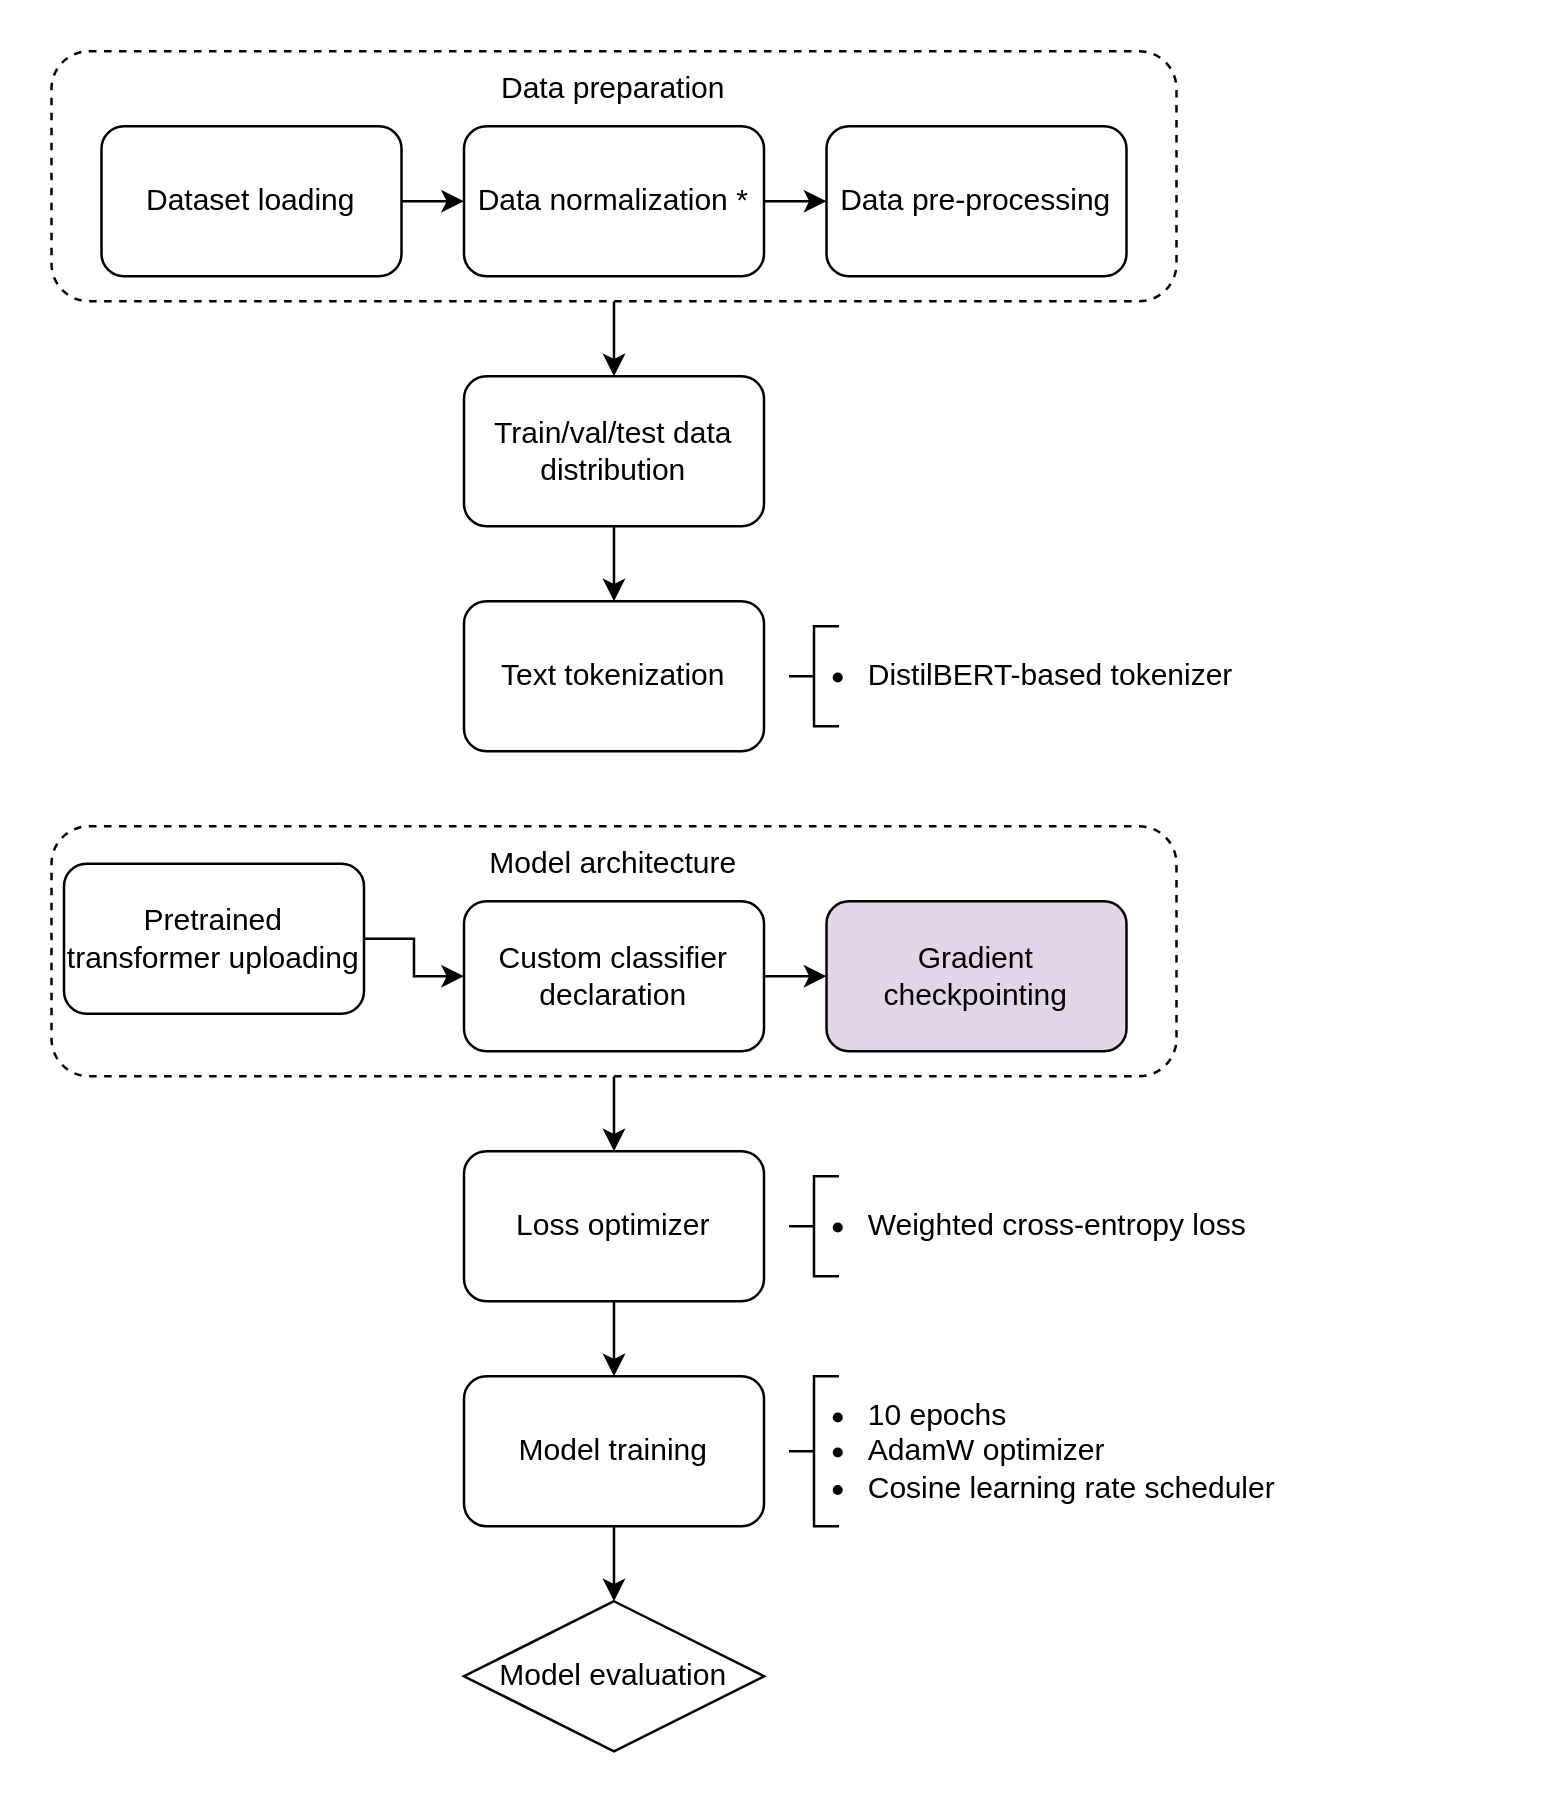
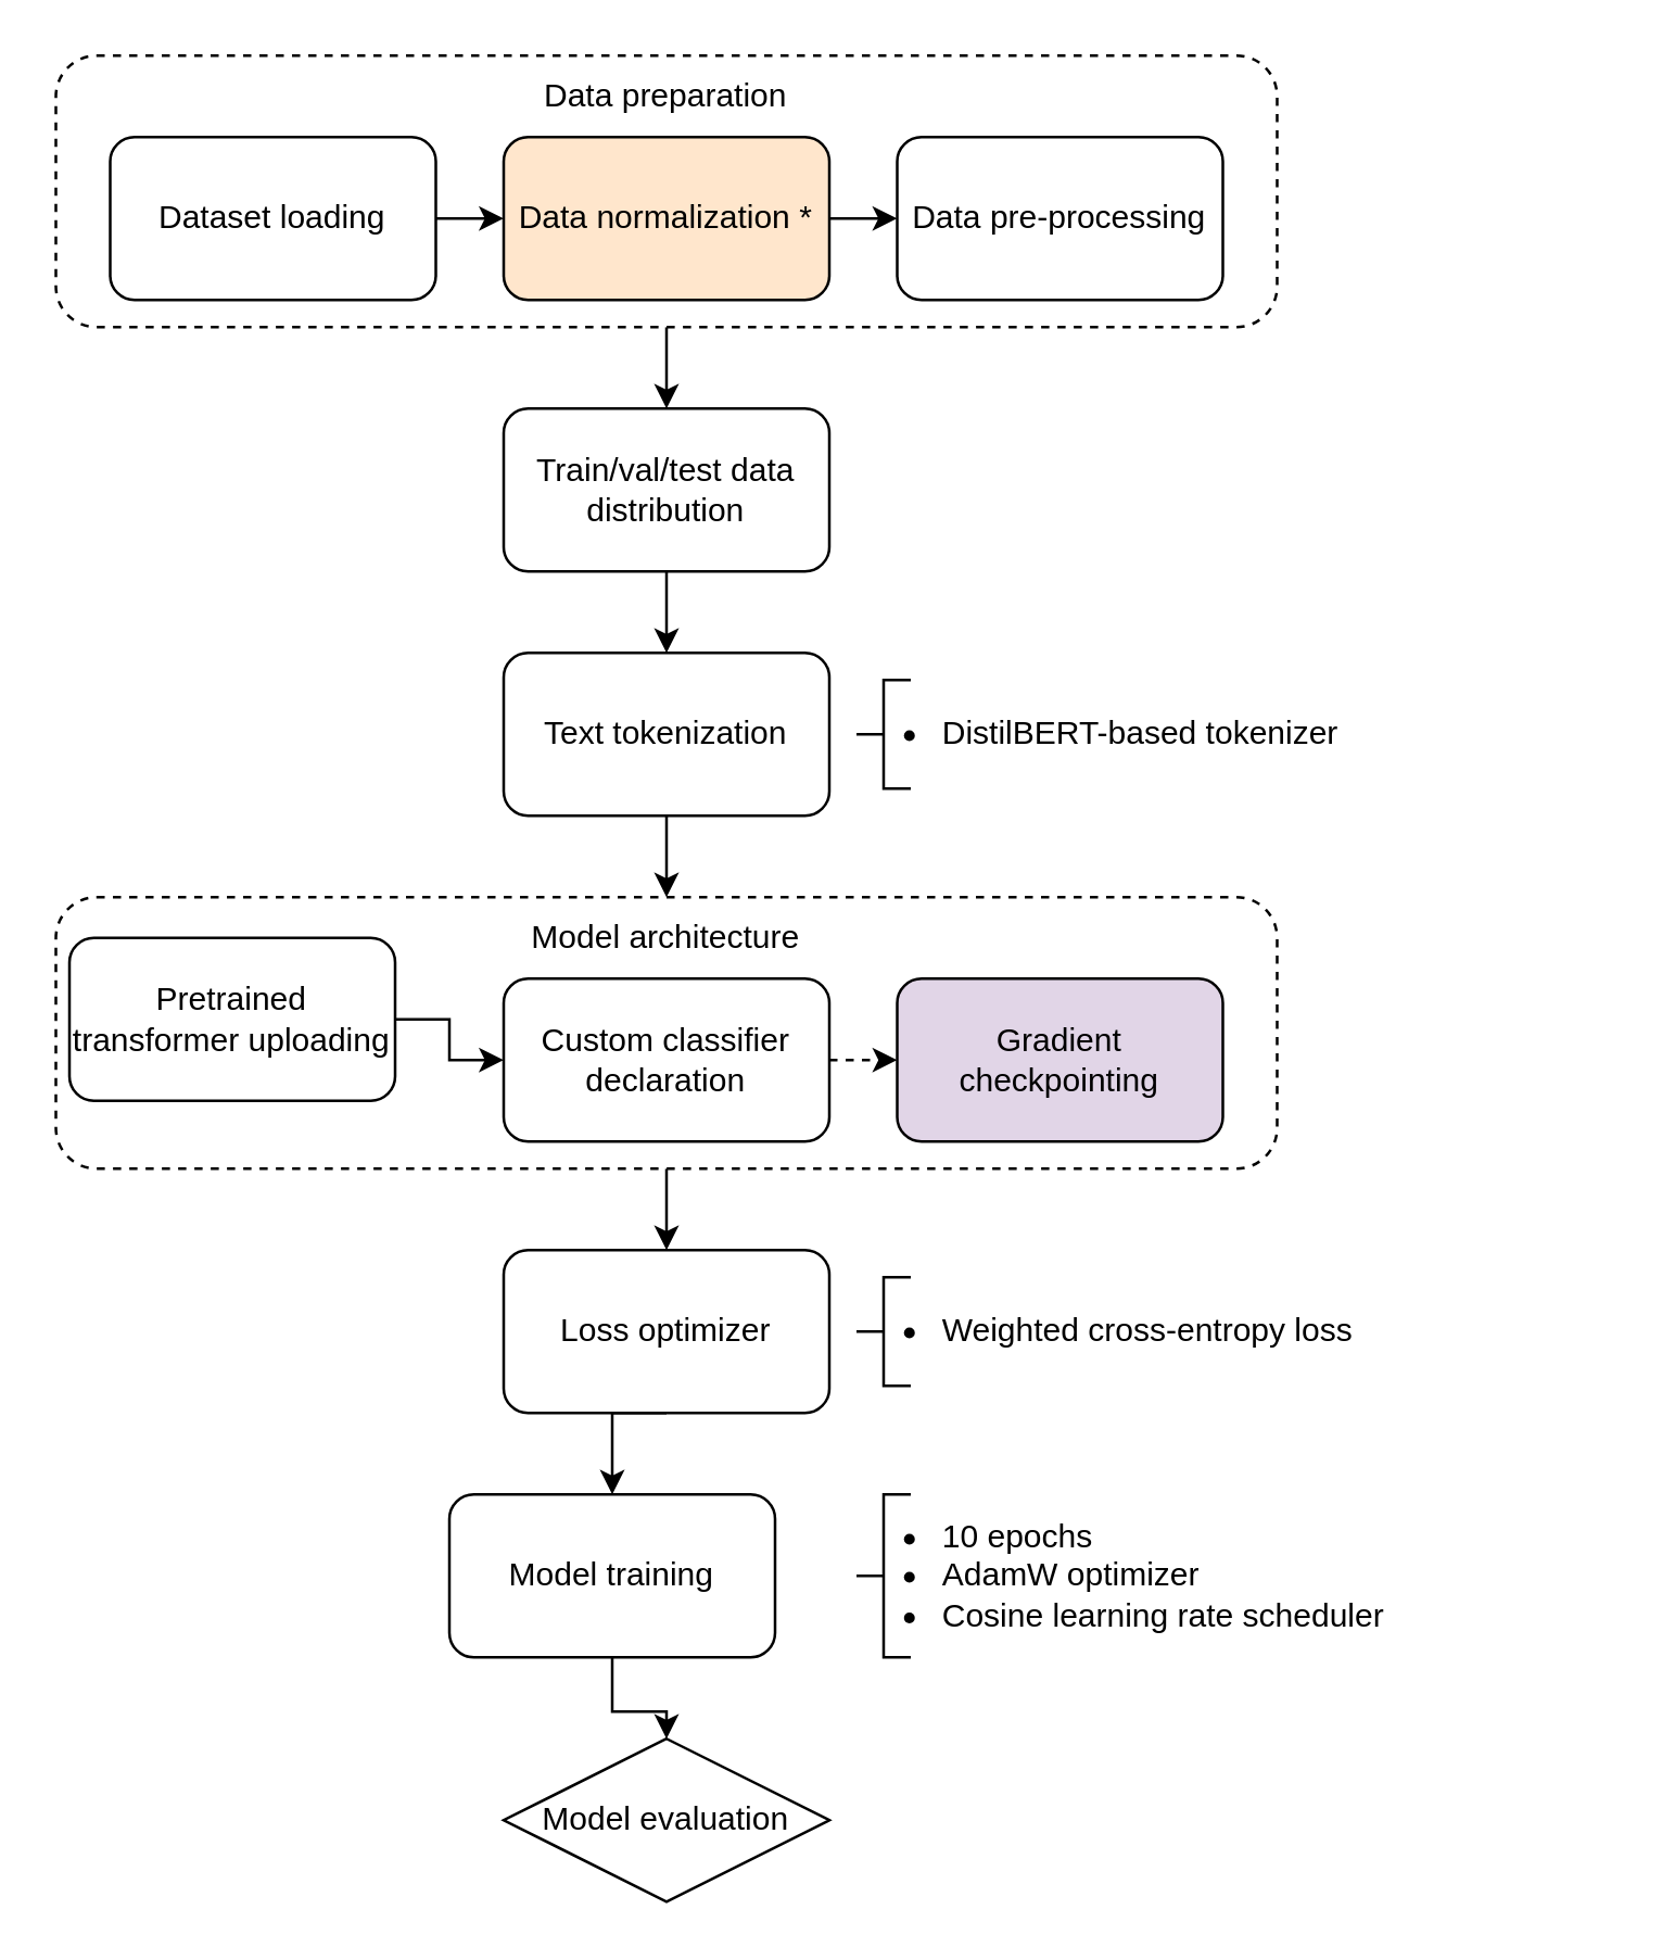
- <mxCell id="8" value="Data normalization *" style="rounded=1;whiteSpace=wrap;html=1;" parent="1" vertex="1"><mxGeometry x="185" y="50" width="120" height="60" as="geometry" /></mxCell>
+ <mxCell id="8" value="Data normalization *" style="rounded=1;whiteSpace=wrap;html=1;fillColor=#ffe6cc;" parent="1" vertex="1"><mxGeometry x="185" y="50" width="120" height="60" as="geometry" /></mxCell>
+ <mxCell id="12" style="edgeStyle=orthogonalEdgeStyle;rounded=0;orthogonalLoop=1;jettySize=auto;html=1;exitX=0.5;exitY=1;exitDx=0;exitDy=0;" parent="1" source="13" target="21" edge="1"><mxGeometry relative="1" as="geometry" /></mxCell>
- <mxCell id="25" style="edgeStyle=orthogonalEdgeStyle;rounded=0;orthogonalLoop=1;jettySize=auto;html=1;exitX=1;exitY=0.5;exitDx=0;exitDy=0;entryX=0;entryY=0.5;entryDx=0;entryDy=0;" parent="1" source="26" target="27" edge="1"><mxGeometry relative="1" as="geometry" /></mxCell>
+ <mxCell id="25" style="edgeStyle=orthogonalEdgeStyle;rounded=0;orthogonalLoop=1;jettySize=auto;html=1;exitX=1;exitY=0.5;exitDx=0;exitDy=0;entryX=0;entryY=0.5;entryDx=0;entryDy=0;dashed=1;" parent="1" source="26" target="27" edge="1"><mxGeometry relative="1" as="geometry" /></mxCell>
- <mxCell id="17" value="Model training" style="rounded=1;whiteSpace=wrap;html=1;" parent="1" vertex="1"><mxGeometry x="185" y="550" width="120" height="60" as="geometry" /></mxCell>
+ <mxCell id="17" value="Model training" style="rounded=1;whiteSpace=wrap;html=1;" parent="1" vertex="1"><mxGeometry x="165" y="550" width="120" height="60" as="geometry" /></mxCell>
